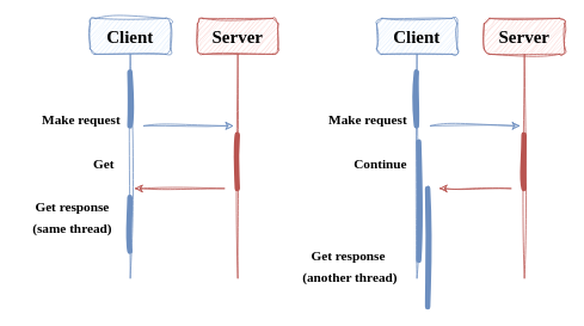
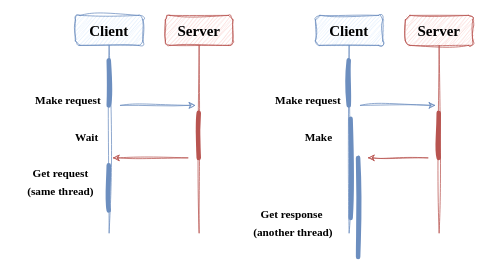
- <mxCell id="22" value="&lt;b&gt;&lt;font style=&quot;font-size: 15px;&quot;&gt;Get&lt;/font&gt;&lt;/b&gt;" style="text;html=1;align=center;verticalAlign=middle;resizable=0;points=[];autosize=1;strokeColor=none;fillColor=none;fontSize=20;fontFamily=Architects Daughter;" vertex="1" parent="1"><mxGeometry x="90" y="160" width="50" height="40" as="geometry" /></mxCell>
+ <mxCell id="22" value="&lt;b&gt;&lt;font style=&quot;font-size: 15px;&quot;&gt;Wait&lt;/font&gt;&lt;/b&gt;" style="text;html=1;align=center;verticalAlign=middle;resizable=0;points=[];autosize=1;strokeColor=none;fillColor=none;fontSize=20;fontFamily=Architects Daughter;" vertex="1" parent="1"><mxGeometry x="90" y="160" width="50" height="40" as="geometry" /></mxCell>
- <mxCell id="23" value="&lt;b&gt;&lt;font style=&quot;font-size: 15px;&quot;&gt;Continue&lt;/font&gt;&lt;/b&gt;" style="text;html=1;align=center;verticalAlign=middle;resizable=0;points=[];autosize=1;strokeColor=none;fillColor=none;fontSize=20;fontFamily=Architects Daughter;" vertex="1" parent="1"><mxGeometry x="384" y="160" width="80" height="40" as="geometry" /></mxCell>
+ <mxCell id="23" value="&lt;b&gt;&lt;font style=&quot;font-size: 15px;&quot;&gt;Make&lt;/font&gt;&lt;/b&gt;" style="text;html=1;align=center;verticalAlign=middle;resizable=0;points=[];autosize=1;strokeColor=none;fillColor=none;fontSize=20;fontFamily=Architects Daughter;" vertex="1" parent="1"><mxGeometry x="384" y="160" width="80" height="40" as="geometry" /></mxCell>
- <mxCell id="25" value="&lt;b&gt;&lt;font style=&quot;font-size: 15px;&quot;&gt;Get response &lt;br&gt;(same thread)&lt;br&gt;&lt;/font&gt;&lt;/b&gt;" style="text;html=1;align=center;verticalAlign=middle;resizable=0;points=[];autosize=1;strokeColor=none;fillColor=none;fontSize=20;fontFamily=Architects Daughter;" vertex="1" parent="1"><mxGeometry x="20" y="210" width="120" height="60" as="geometry" /></mxCell>
+ <mxCell id="25" value="&lt;b&gt;&lt;font style=&quot;font-size: 15px;&quot;&gt;Get request &lt;br&gt;(same thread)&lt;br&gt;&lt;/font&gt;&lt;/b&gt;" style="text;html=1;align=center;verticalAlign=middle;resizable=0;points=[];autosize=1;strokeColor=none;fillColor=none;fontSize=20;fontFamily=Architects Daughter;" vertex="1" parent="1"><mxGeometry x="20" y="210" width="120" height="60" as="geometry" /></mxCell>
